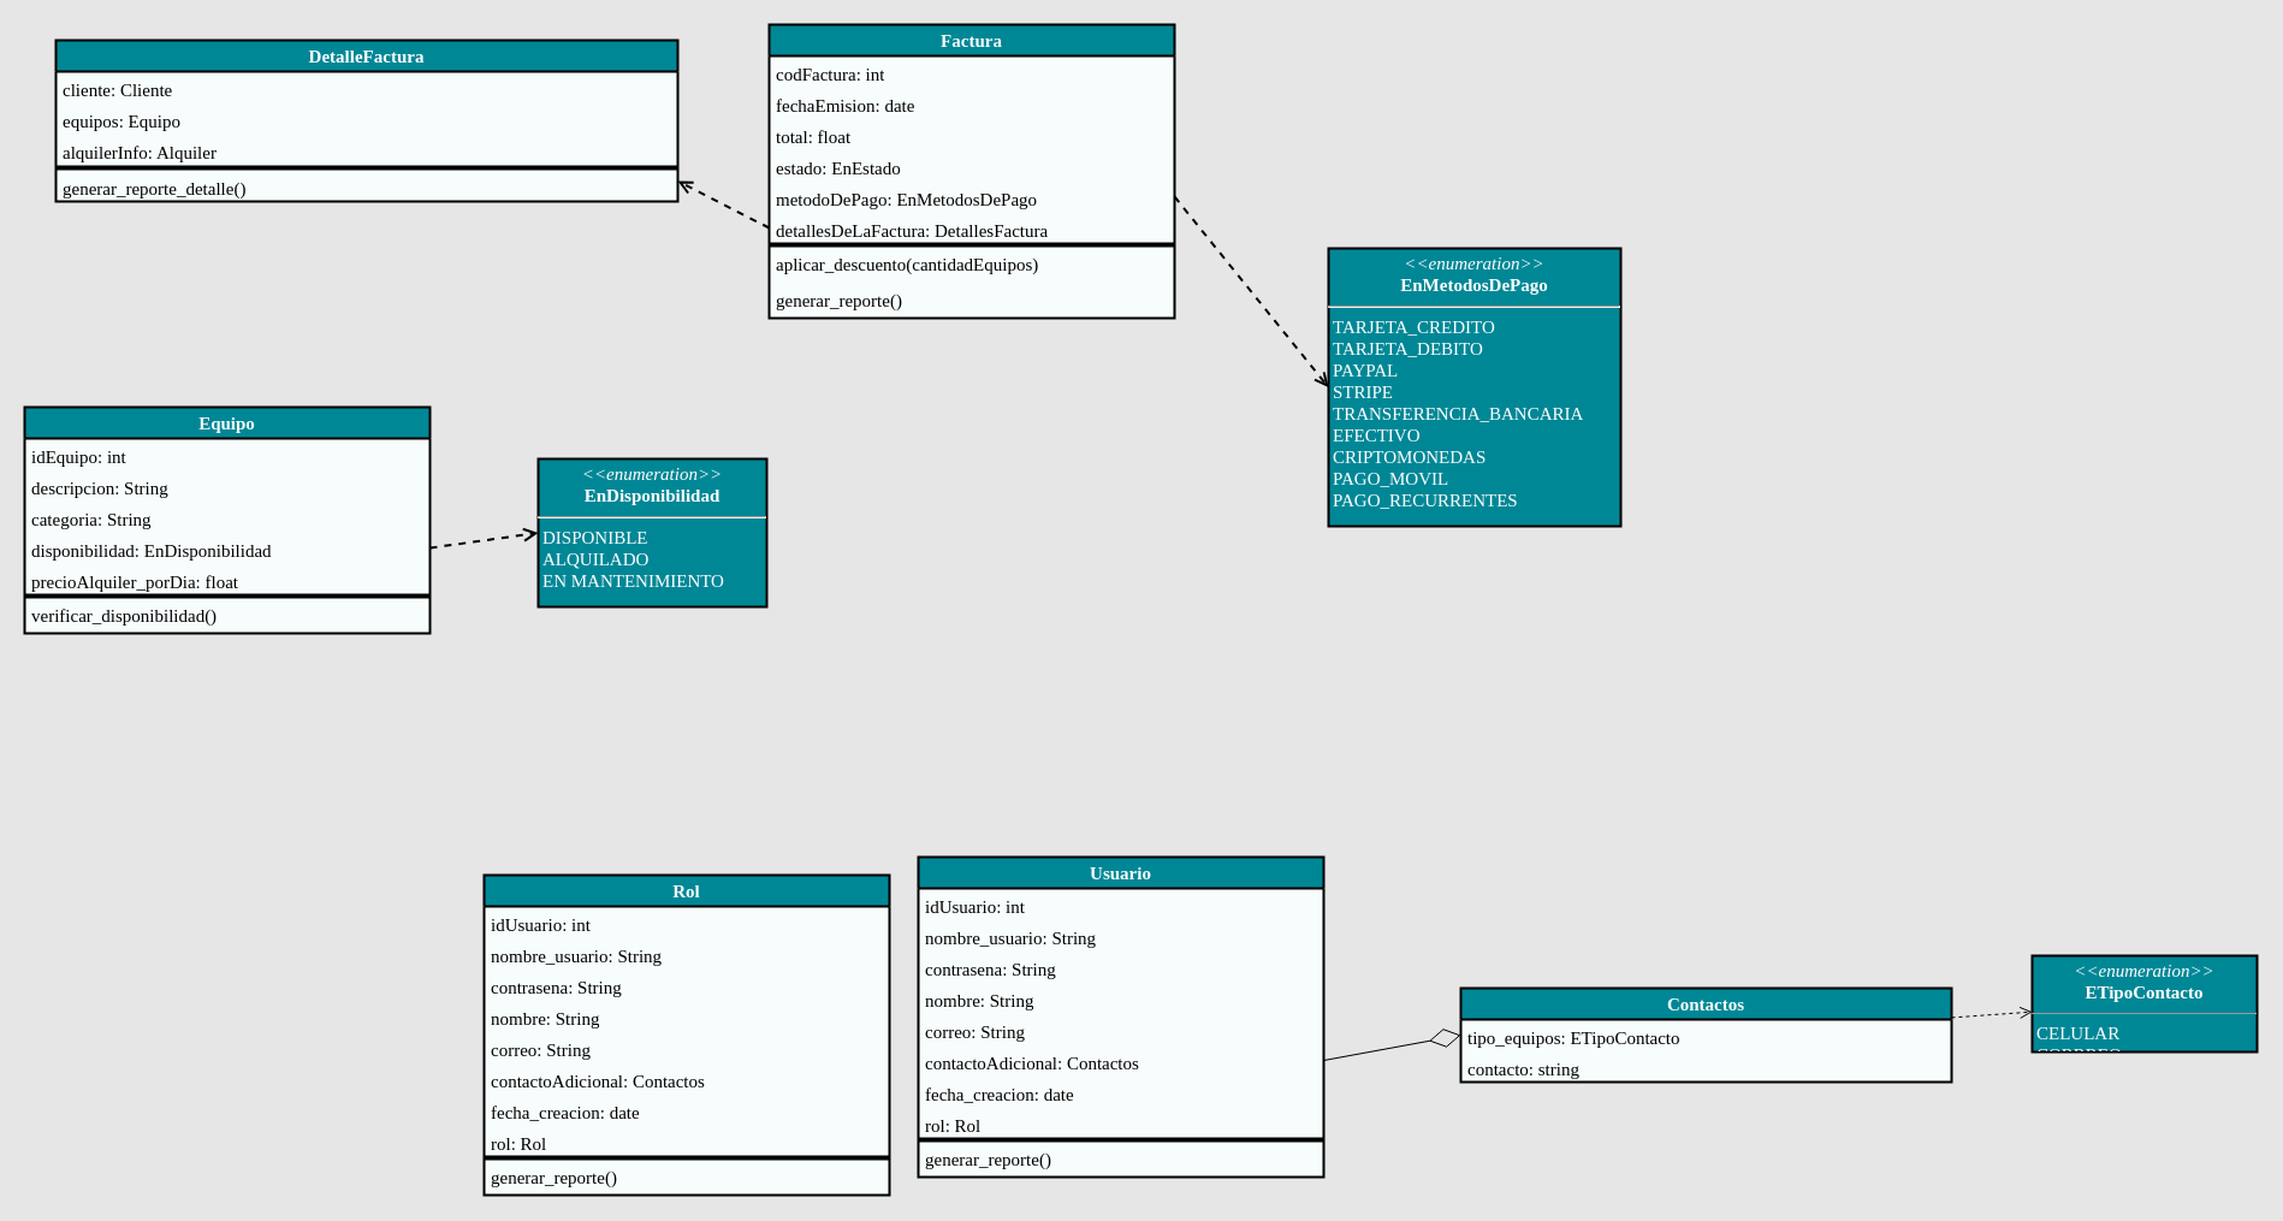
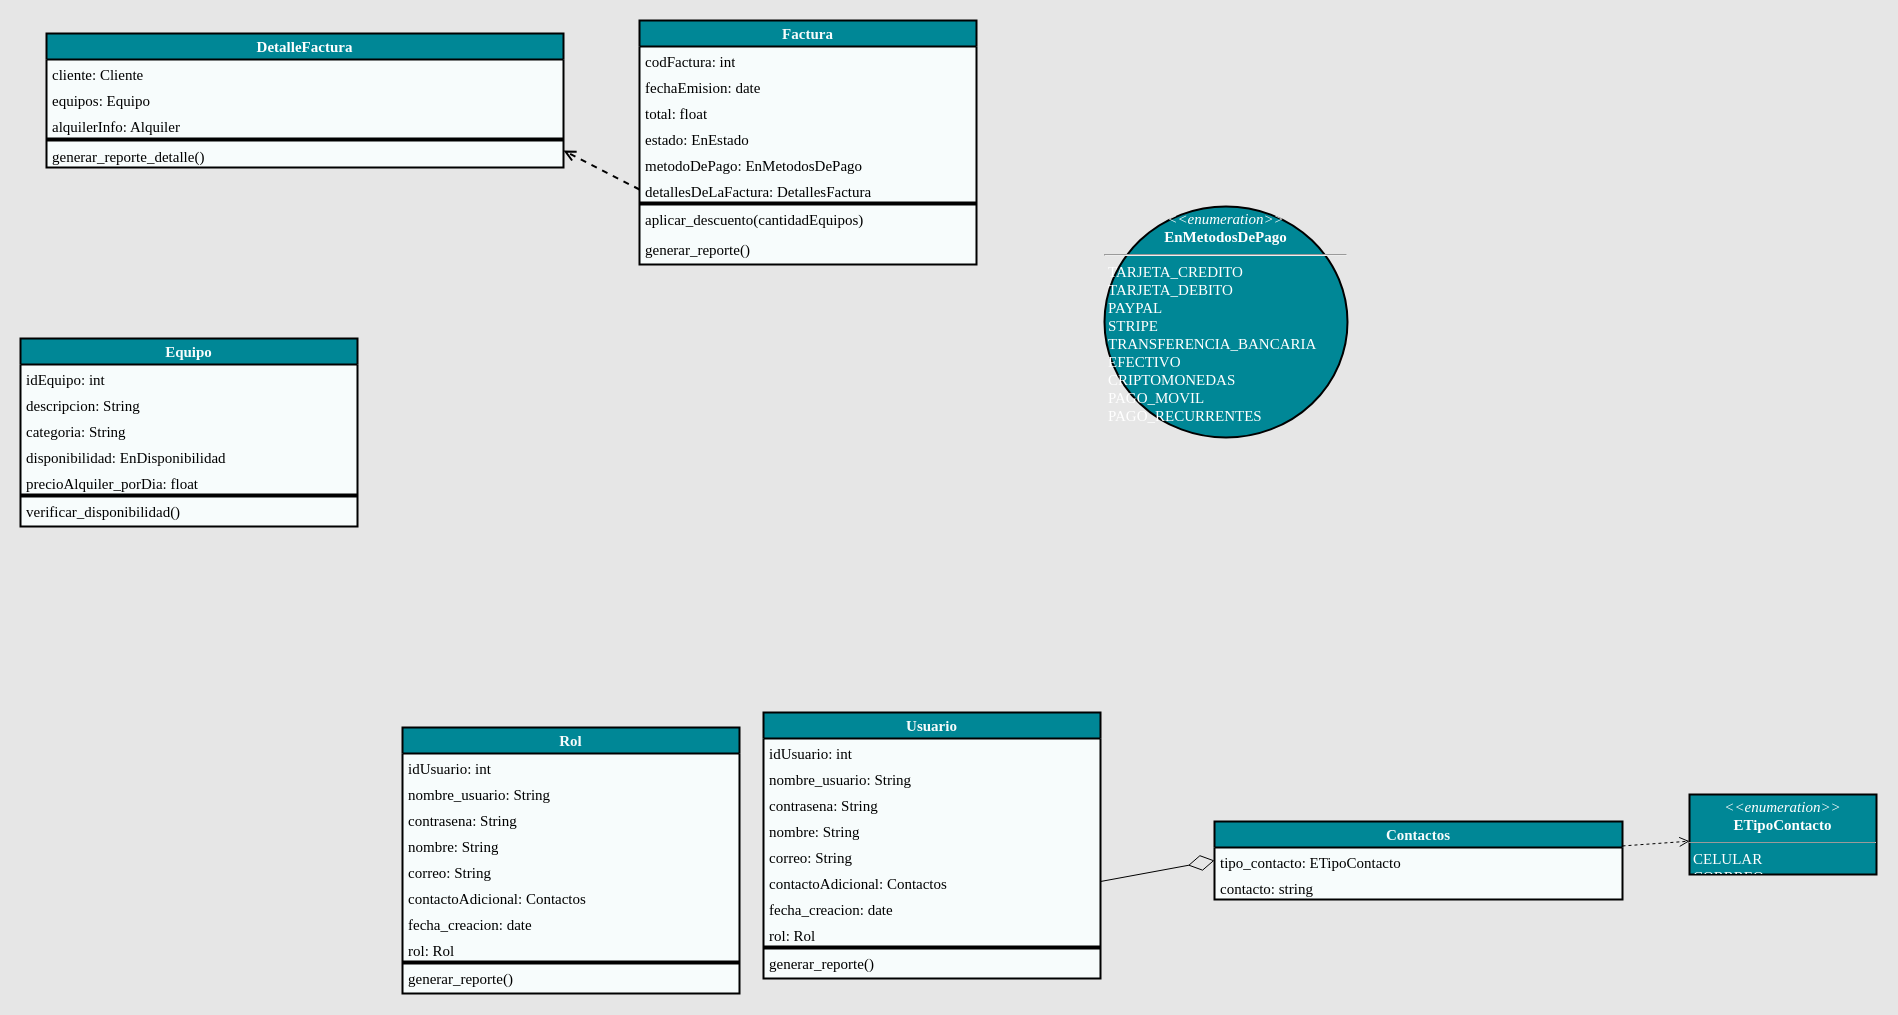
- <mxCell id="13" value="" style="html=1;verticalAlign=bottom;endArrow=open;dashed=1;endSize=8;curved=0;rounded=0;exitX=1;exitY=0.5;exitDx=0;exitDy=0;entryX=0;entryY=0.5;entryDx=0;entryDy=0;fontColor=#000000;strokeColor=#000000;strokeWidth=2;fontSize=15;fontFamily=Verdana;" parent="1" source="7" target="12" edge="1"><mxGeometry relative="1" as="geometry"><mxPoint x="994" y="150" as="sourcePoint" /><mxPoint x="1128" y="112" as="targetPoint" /></mxGeometry></mxCell>
- <mxCell id="12" value="&lt;p style=&quot;margin: 4px 0px 0px; text-align: center; font-size: 15px;&quot;&gt;&lt;i style=&quot;font-size: 15px;&quot;&gt;&amp;lt;&amp;lt;enumeration&amp;gt;&amp;gt;&lt;/i&gt;&lt;br style=&quot;font-size: 15px;&quot;&gt;&lt;b style=&quot;font-size: 15px;&quot;&gt;EnMetodosDePago&lt;/b&gt;&lt;/p&gt;&lt;hr style=&quot;font-size: 15px;&quot;&gt;&lt;p style=&quot;margin: 0px 0px 0px 4px; font-size: 15px;&quot;&gt;TARJETA_CREDITO&lt;br style=&quot;font-size: 15px;&quot;&gt;    TARJETA_DEBITO&lt;br style=&quot;font-size: 15px;&quot;&gt;    PAYPAL&lt;br style=&quot;font-size: 15px;&quot;&gt;    STRIPE&lt;br style=&quot;font-size: 15px;&quot;&gt;    TRANSFERENCIA_BANCARIA&lt;br style=&quot;font-size: 15px;&quot;&gt;    EFECTIVO&lt;br style=&quot;font-size: 15px;&quot;&gt;    CRIPTOMONEDAS&lt;br style=&quot;font-size: 15px;&quot;&gt;    PAGO_MOVIL&lt;br style=&quot;font-size: 15px;&quot;&gt;    PAGO_RECURRENTES&lt;br style=&quot;font-size: 15px;&quot;&gt;&lt;/p&gt;" style="verticalAlign=top;align=left;overflow=fill;fontSize=15;fontFamily=Verdana;html=1;whiteSpace=wrap;fontColor=#ffffff;fillColor=#008796;strokeColor=#000000;strokeWidth=2;" parent="1" vertex="1"><mxGeometry x="1104" y="206" width="243" height="231" as="geometry" /></mxCell>
+ <mxCell id="12" value="&lt;p style=&quot;margin: 4px 0px 0px; text-align: center; font-size: 15px;&quot;&gt;&lt;i style=&quot;font-size: 15px;&quot;&gt;&amp;lt;&amp;lt;enumeration&amp;gt;&amp;gt;&lt;/i&gt;&lt;br style=&quot;font-size: 15px;&quot;&gt;&lt;b style=&quot;font-size: 15px;&quot;&gt;EnMetodosDePago&lt;/b&gt;&lt;/p&gt;&lt;hr style=&quot;font-size: 15px;&quot;&gt;&lt;p style=&quot;margin: 0px 0px 0px 4px; font-size: 15px;&quot;&gt;TARJETA_CREDITO&lt;br style=&quot;font-size: 15px;&quot;&gt;    TARJETA_DEBITO&lt;br style=&quot;font-size: 15px;&quot;&gt;    PAYPAL&lt;br style=&quot;font-size: 15px;&quot;&gt;    STRIPE&lt;br style=&quot;font-size: 15px;&quot;&gt;    TRANSFERENCIA_BANCARIA&lt;br style=&quot;font-size: 15px;&quot;&gt;    EFECTIVO&lt;br style=&quot;font-size: 15px;&quot;&gt;    CRIPTOMONEDAS&lt;br style=&quot;font-size: 15px;&quot;&gt;    PAGO_MOVIL&lt;br style=&quot;font-size: 15px;&quot;&gt;    PAGO_RECURRENTES&lt;br style=&quot;font-size: 15px;&quot;&gt;&lt;/p&gt;" style="ellipse;verticalAlign=top;align=left;overflow=fill;fontSize=15;fontFamily=Verdana;html=1;whiteSpace=wrap;fontColor=#ffffff;fillColor=#008796;strokeColor=#000000;strokeWidth=2;" parent="1" vertex="1"><mxGeometry x="1104" y="206" width="243" height="231" as="geometry" /></mxCell>
- <mxCell id="38" value="&lt;p style=&quot;margin: 4px 0px 0px; text-align: center; font-size: 15px;&quot;&gt;&lt;i style=&quot;font-size: 15px;&quot;&gt;&amp;lt;&amp;lt;enumeration&amp;gt;&amp;gt;&lt;/i&gt;&lt;br style=&quot;font-size: 15px;&quot;&gt;&lt;b style=&quot;font-size: 15px;&quot;&gt;EnDisponibilidad&lt;/b&gt;&lt;/p&gt;&lt;hr style=&quot;font-size: 15px;&quot;&gt;&lt;p style=&quot;margin: 0px 0px 0px 4px;&quot;&gt;DISPONIBLE&lt;/p&gt;&lt;p style=&quot;margin: 0px 0px 0px 4px;&quot;&gt;ALQUILADO&lt;/p&gt;&lt;p style=&quot;margin: 0px 0px 0px 4px;&quot;&gt;EN MANTENIMIENTO&lt;/p&gt;" style="verticalAlign=top;align=left;overflow=fill;fontSize=15;fontFamily=Verdana;html=1;whiteSpace=wrap;fillColor=#008796;strokeColor=#000000;fontColor=#ffffff;strokeWidth=2;" vertex="1" parent="1"><mxGeometry x="447" y="381" width="190" height="123" as="geometry" /></mxCell>
- <mxCell id="47" value="" style="html=1;verticalAlign=bottom;endArrow=open;dashed=1;endSize=8;curved=0;rounded=0;exitX=1;exitY=0.5;exitDx=0;exitDy=0;entryX=0;entryY=0.5;entryDx=0;entryDy=0;fontColor=#000000;strokeColor=#000000;strokeWidth=2;fontSize=15;fontFamily=Verdana;" edge="1" parent="1" source="43" target="38"><mxGeometry relative="1" as="geometry"><mxPoint x="657" y="115" as="sourcePoint" /><mxPoint x="785" y="274" as="targetPoint" /></mxGeometry></mxCell>
- <mxCell id="33" value="tipo_equipos: ETipoContacto" style="text;strokeColor=none;fillColor=none;align=left;verticalAlign=top;spacingLeft=4;spacingRight=4;overflow=hidden;rotatable=0;points=[[0,0.5],[1,0.5]];portConstraint=eastwest;whiteSpace=wrap;html=1;fontColor=#000000;fontFamily=Verdana;fontSize=15;fontStyle=0;" parent="32" vertex="1"><mxGeometry y="26" width="408" height="26" as="geometry" /></mxCell>
+ <mxCell id="33" value="tipo_contacto: ETipoContacto" style="text;strokeColor=none;fillColor=none;align=left;verticalAlign=top;spacingLeft=4;spacingRight=4;overflow=hidden;rotatable=0;points=[[0,0.5],[1,0.5]];portConstraint=eastwest;whiteSpace=wrap;html=1;fontColor=#000000;fontFamily=Verdana;fontSize=15;fontStyle=0;" parent="32" vertex="1"><mxGeometry y="26" width="408" height="26" as="geometry" /></mxCell>
